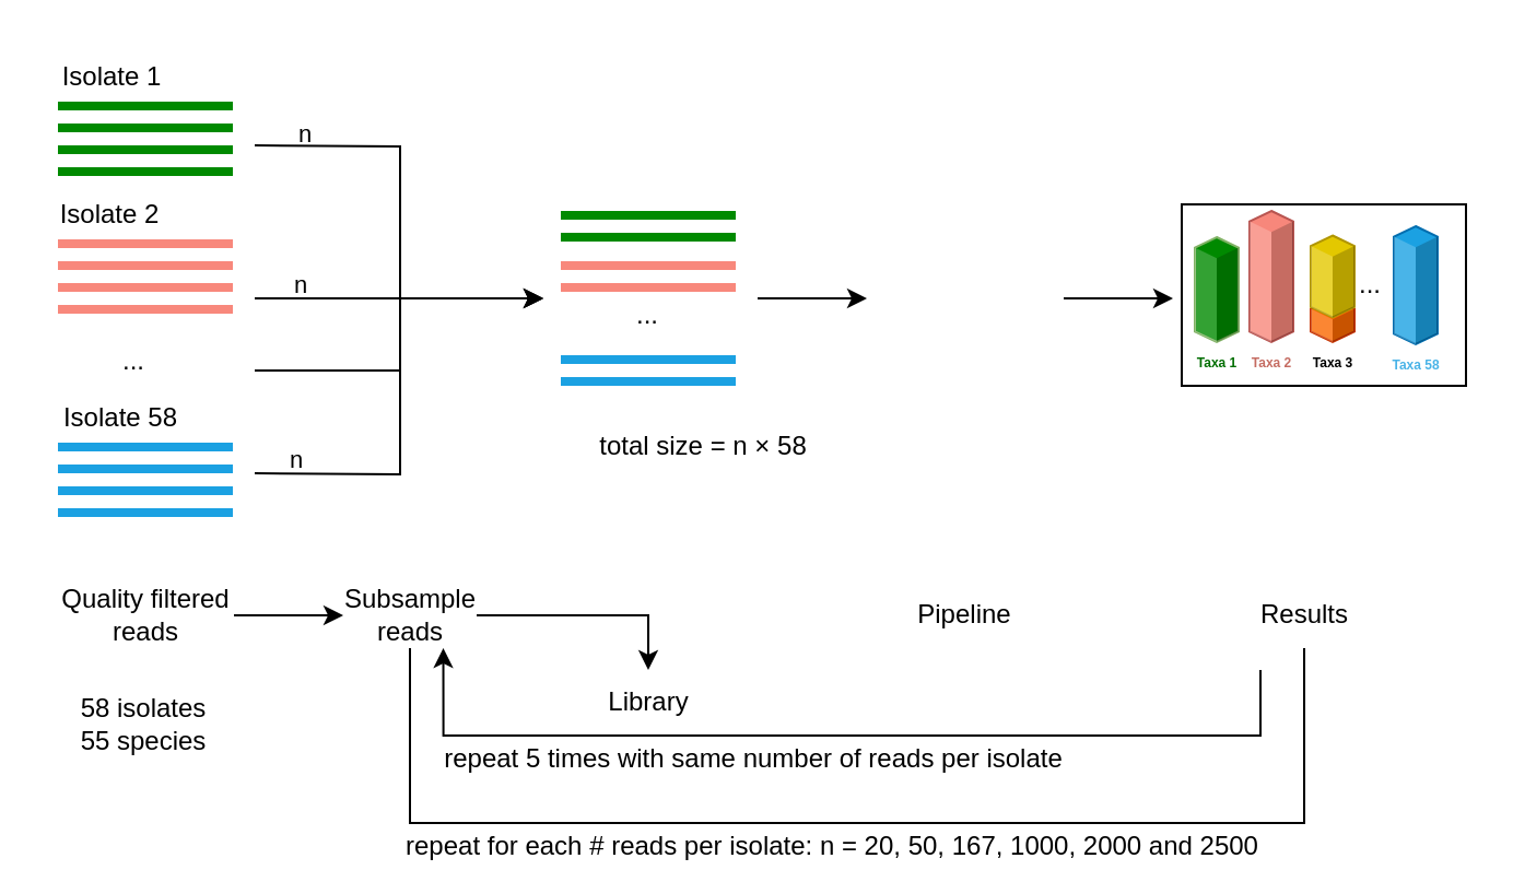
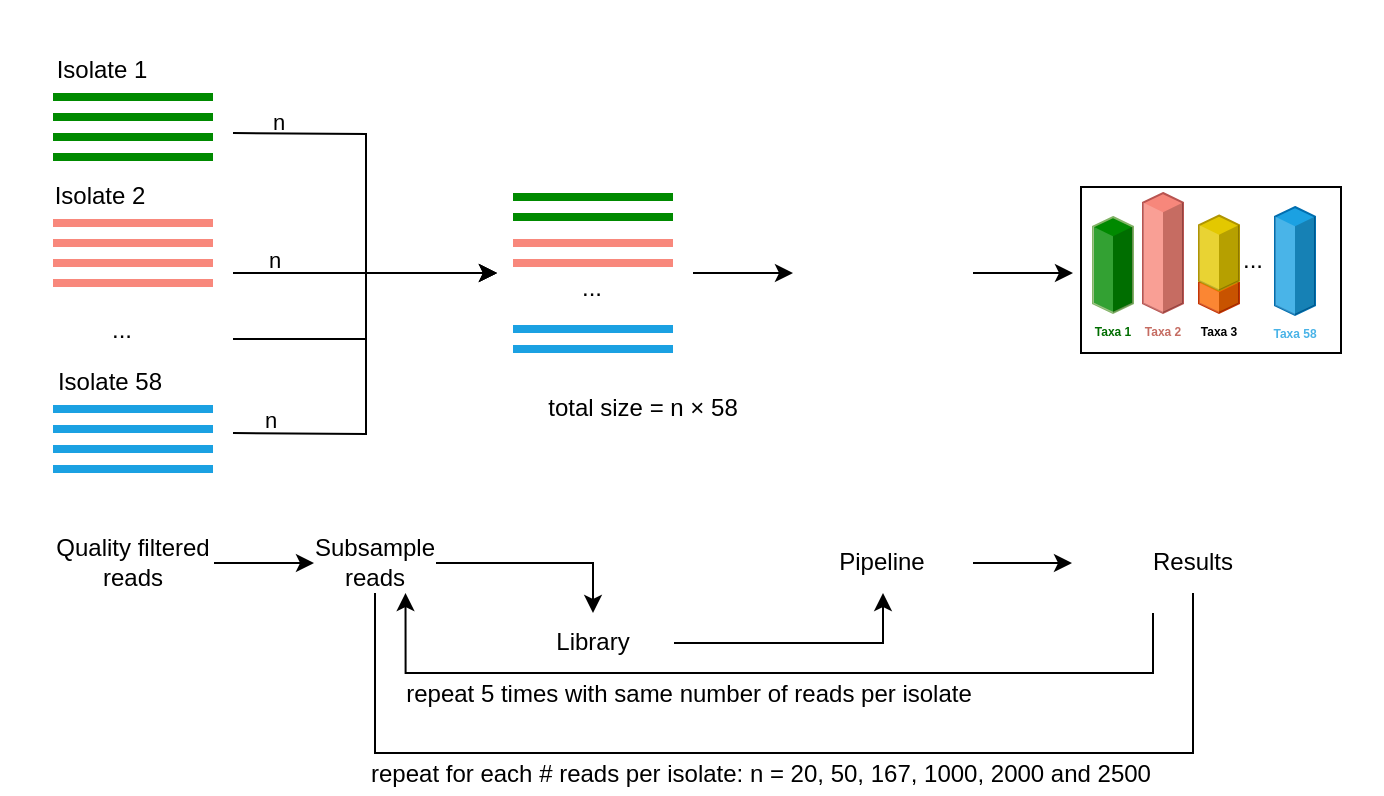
+ <mxCell id="35" style="edgeStyle=orthogonalEdgeStyle;rounded=0;orthogonalLoop=1;jettySize=auto;html=1;exitX=1;exitY=0.5;exitDx=0;exitDy=0;fontFamily=Helvetica;fontSize=12;fontColor=#ffffff;" parent="1" source="36" target="48" edge="1"><mxGeometry relative="1" as="geometry" /></mxCell>
+ <mxCell id="31" style="edgeStyle=orthogonalEdgeStyle;rounded=0;orthogonalLoop=1;jettySize=auto;html=1;exitX=1;exitY=0.5;exitDx=0;exitDy=0;fontFamily=Helvetica;fontSize=12;fontColor=#ffffff;" parent="1" source="32" target="36" edge="1"><mxGeometry relative="1" as="geometry" /></mxCell>
- <mxCell id="56" value="&lt;div&gt;58 isolates&lt;/div&gt;&lt;div&gt;55 species&lt;/div&gt;" style="text;html=1;align=center;verticalAlign=middle;whiteSpace=wrap;rounded=0;fontFamily=Helvetica;fontSize=12;" parent="1" vertex="1"><mxGeometry x="25" y="316" width="81" height="30" as="geometry" /></mxCell>
